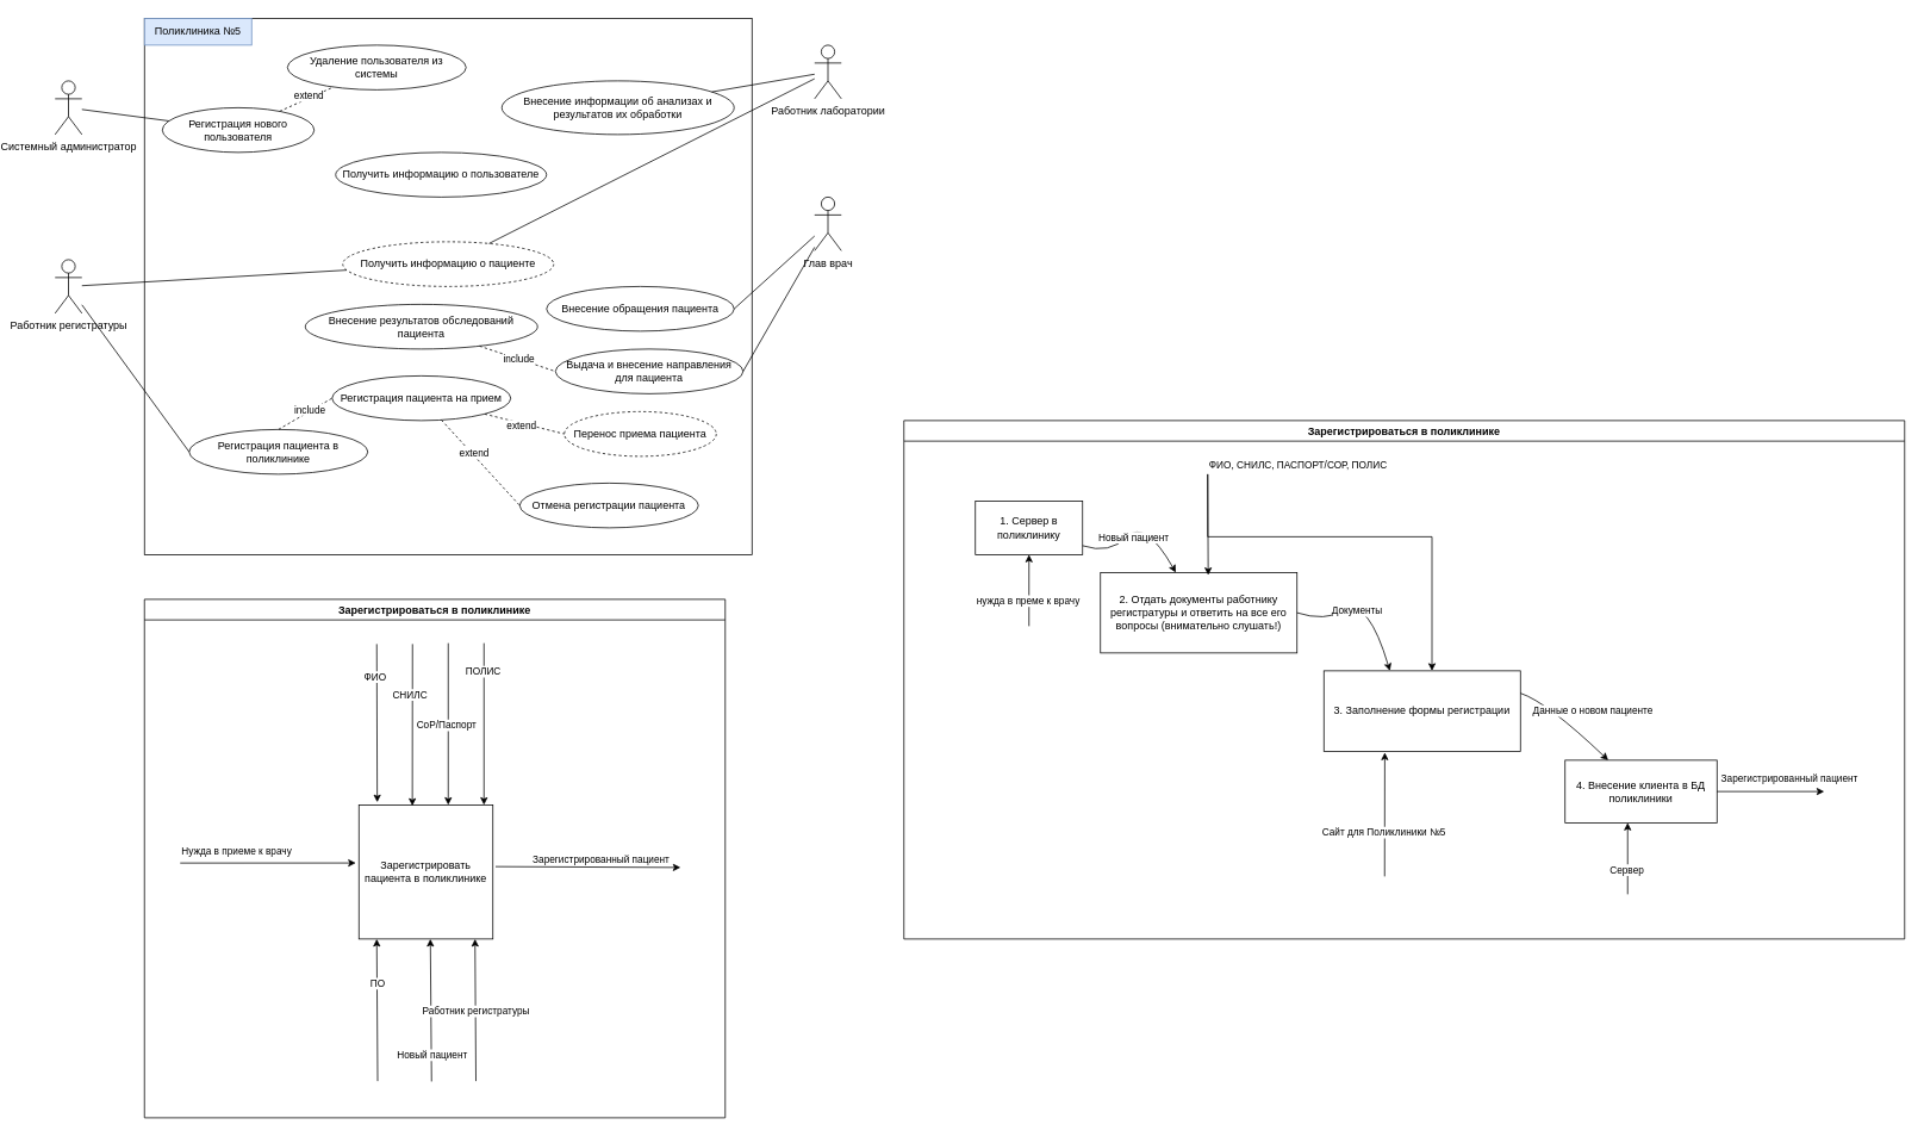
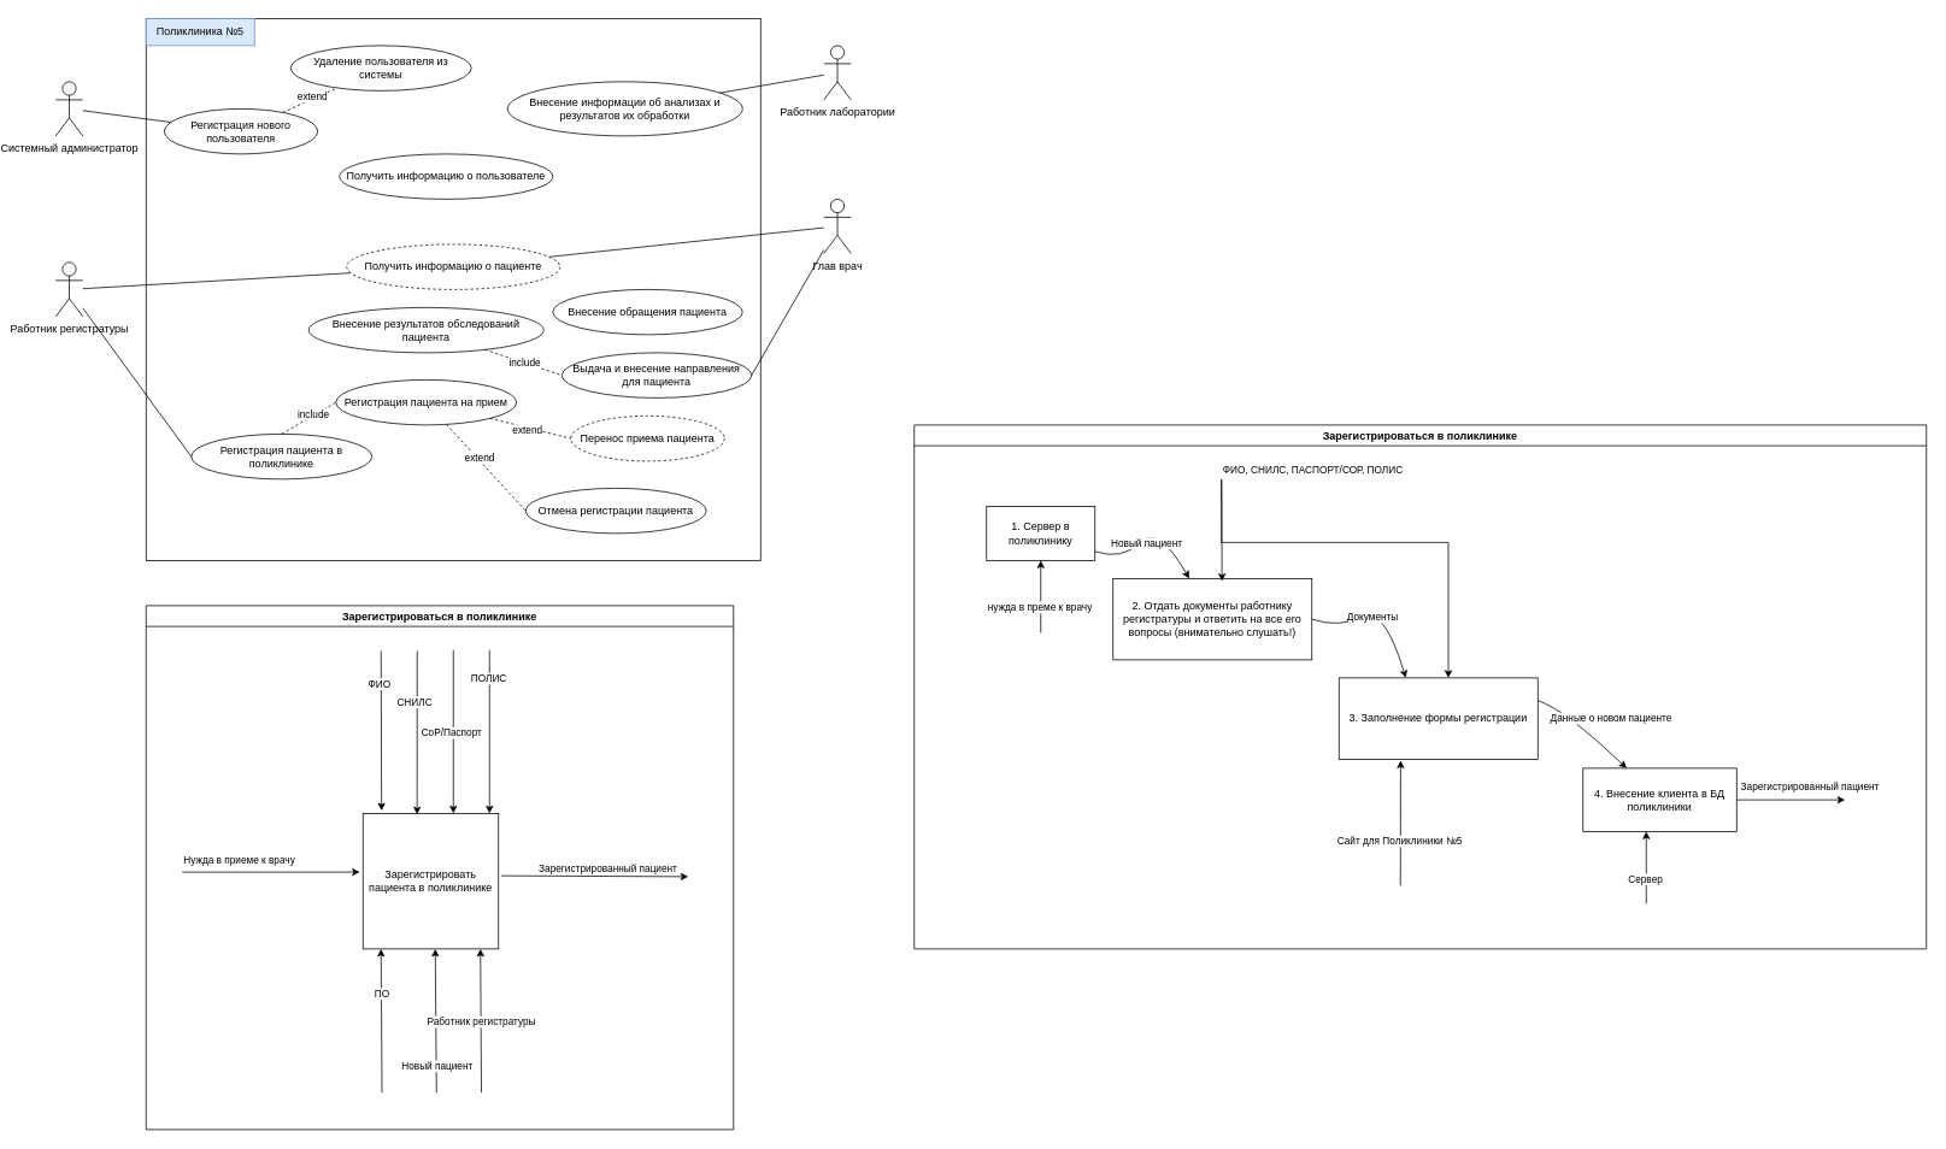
- <mxCell id="31" value="" style="endArrow=none;html=1;rounded=0;" parent="1" source="29" target="5" edge="1"><mxGeometry width="50" height="50" relative="1" as="geometry"><mxPoint x="529" y="327" as="sourcePoint" /><mxPoint x="880" y="455" as="targetPoint" /></mxGeometry></mxCell>
+ <mxCell id="30" value="" style="endArrow=none;html=1;rounded=0;" parent="1" source="29" target="7" edge="1"><mxGeometry width="50" height="50" relative="1" as="geometry"><mxPoint x="780" y="445" as="sourcePoint" /><mxPoint x="880" y="458" as="targetPoint" /></mxGeometry></mxCell>
- <mxCell id="25" value="" style="endArrow=none;html=1;rounded=0;exitX=1;exitY=0.5;exitDx=0;exitDy=0;" parent="1" source="14" target="7" edge="1"><mxGeometry width="50" height="50" relative="1" as="geometry"><mxPoint x="740" y="518" as="sourcePoint" /><mxPoint x="850" y="540" as="targetPoint" /></mxGeometry></mxCell>
